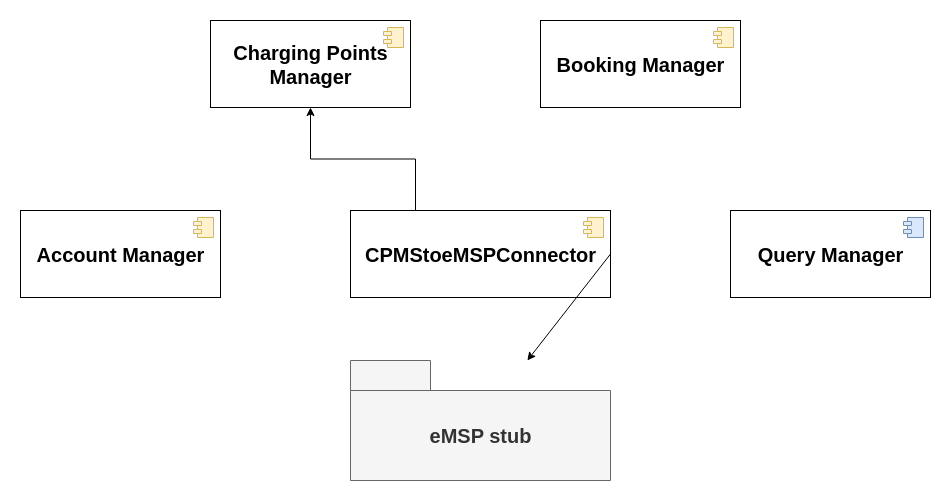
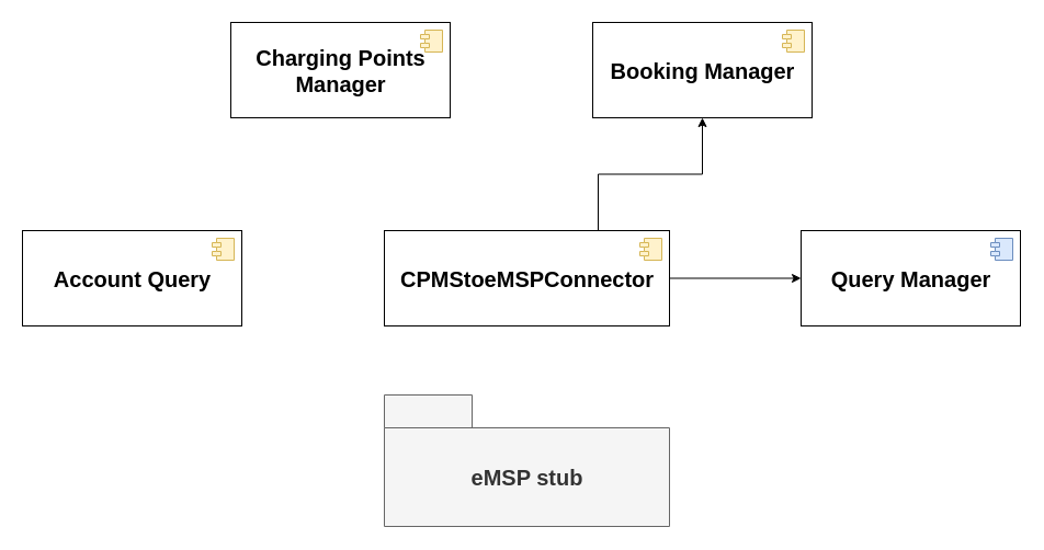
- <mxCell id="14" value="" style="endArrow=classic;html=1;rounded=0;entryX=0.5;entryY=1;entryDx=0;entryDy=0;exitX=0.25;exitY=0;exitDx=0;exitDy=0;edgeStyle=orthogonalEdgeStyle;" edge="1" parent="1" source="6" target="10"><mxGeometry width="50" height="50" relative="1" as="geometry"><mxPoint x="60" y="280" as="sourcePoint" /><mxPoint x="110" y="230" as="targetPoint" /></mxGeometry></mxCell>
+ <mxCell id="15" value="" style="endArrow=classic;html=1;rounded=0;entryX=0.5;entryY=1;entryDx=0;entryDy=0;exitX=0.75;exitY=0;exitDx=0;exitDy=0;edgeStyle=orthogonalEdgeStyle;" edge="1" parent="1" source="6" target="12"><mxGeometry width="50" height="50" relative="1" as="geometry"><mxPoint x="60" y="280" as="sourcePoint" /><mxPoint x="110" y="230" as="targetPoint" /></mxGeometry></mxCell>
- <mxCell id="2" value="&lt;b style=&quot;font-size: 20px&quot;&gt;Account Manager&lt;/b&gt;" style="html=1;dropTarget=0;fontSize=20;sketch=0;" parent="1" vertex="1"><mxGeometry x="20" y="210" width="200" height="87" as="geometry" /></mxCell>
+ <mxCell id="2" value="&lt;b style=&quot;font-size: 20px&quot;&gt;Account Query&lt;/b&gt;" style="html=1;dropTarget=0;fontSize=20;sketch=0;" parent="1" vertex="1"><mxGeometry x="20" y="210" width="200" height="87" as="geometry" /></mxCell>
- <mxCell id="8" value="" style="endArrow=classic;html=1;exitX=1;exitY=0.5;exitDx=0;exitDy=0;" parent="1" source="6" target="9" edge="1"><mxGeometry width="50" height="50" relative="1" as="geometry"><mxPoint x="460" y="330" as="sourcePoint" /><mxPoint x="510" y="280" as="targetPoint" /></mxGeometry></mxCell>
+ <mxCell id="8" value="" style="endArrow=classic;html=1;entryX=0;entryY=0.5;entryDx=0;entryDy=0;exitX=1;exitY=0.5;exitDx=0;exitDy=0;" parent="1" source="6" target="4" edge="1"><mxGeometry width="50" height="50" relative="1" as="geometry"><mxPoint x="460" y="330" as="sourcePoint" /><mxPoint x="510" y="280" as="targetPoint" /></mxGeometry></mxCell>
